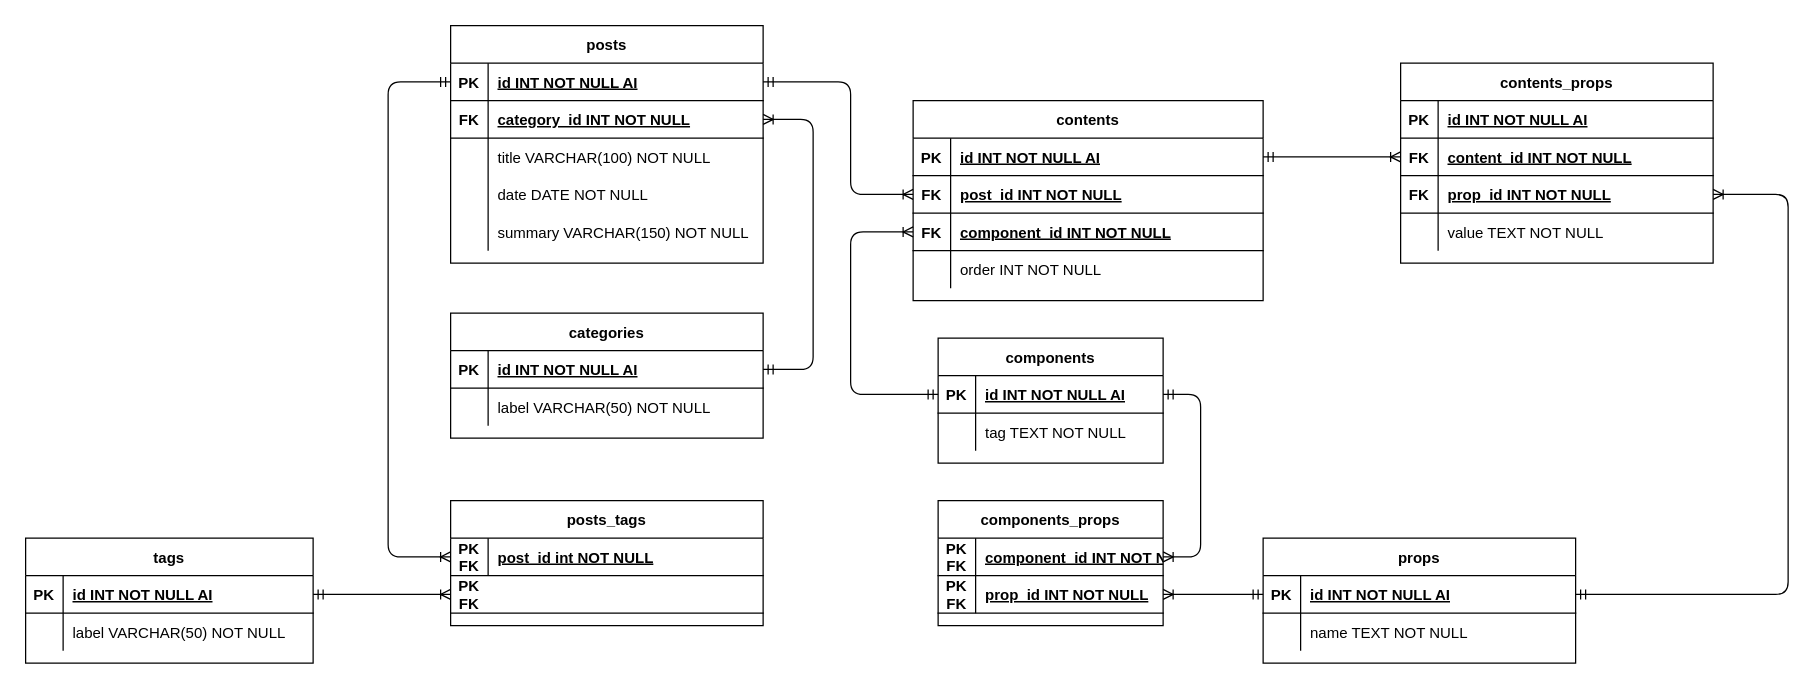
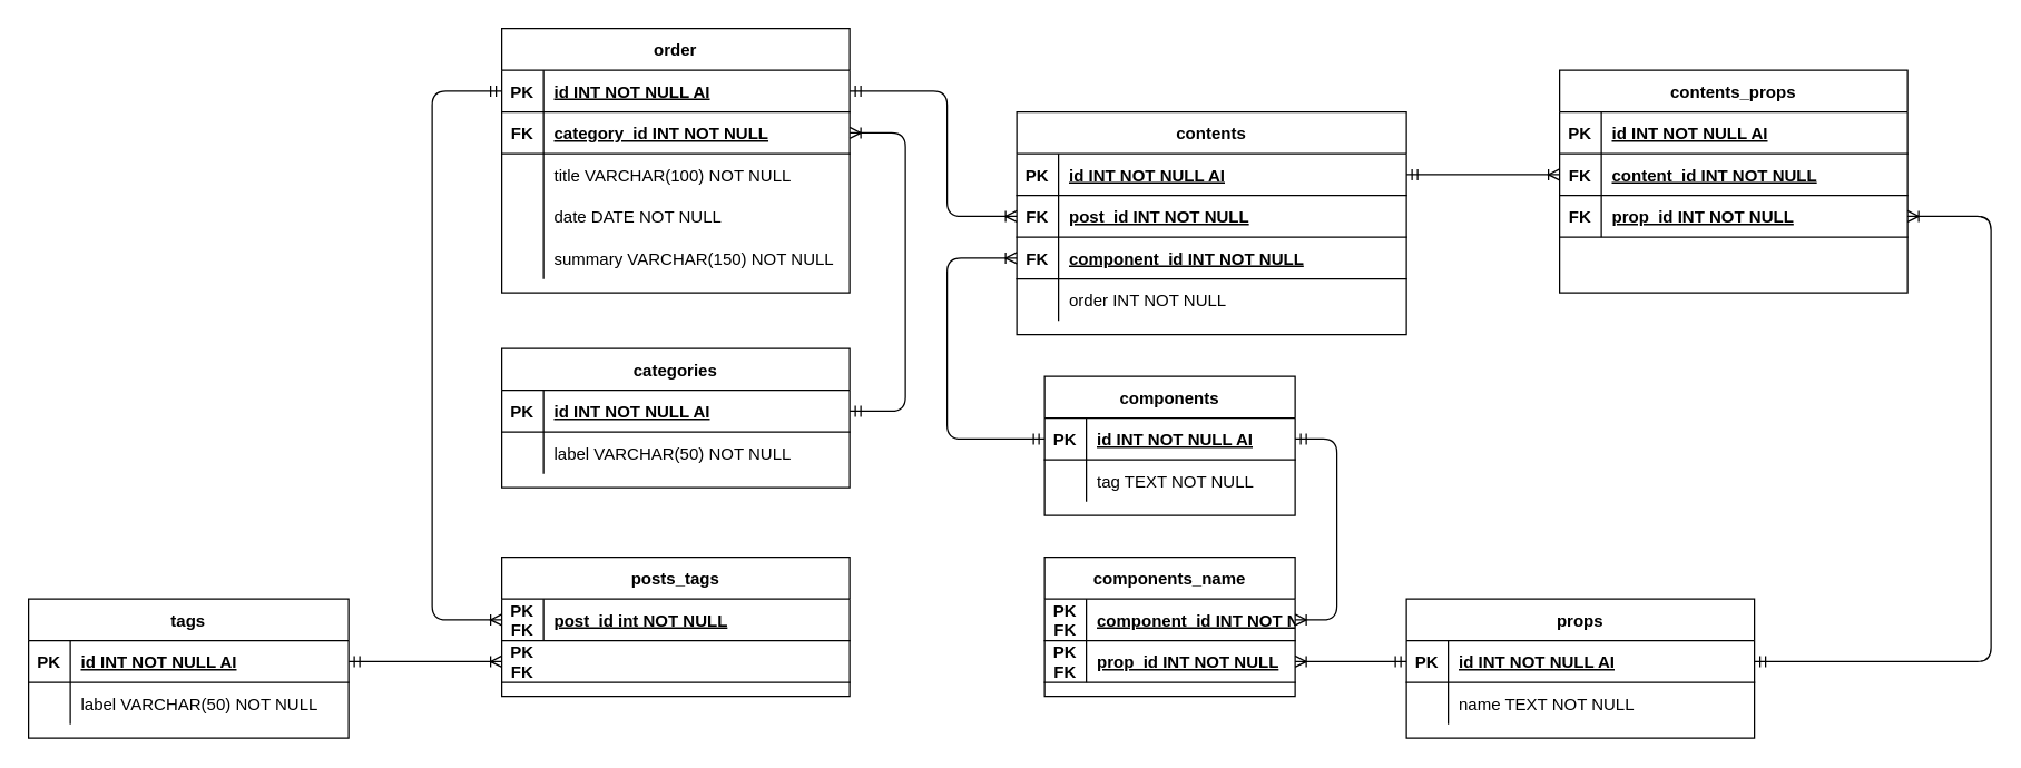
- <mxCell id="15" value="posts" style="shape=table;startSize=30;container=1;collapsible=1;childLayout=tableLayout;fixedRows=1;rowLines=0;fontStyle=1;align=center;resizeLast=1;" parent="1" vertex="1"><mxGeometry x="360" y="20" width="250" height="190" as="geometry" /></mxCell>
+ <mxCell id="15" value="order" style="shape=table;startSize=30;container=1;collapsible=1;childLayout=tableLayout;fixedRows=1;rowLines=0;fontStyle=1;align=center;resizeLast=1;" parent="1" vertex="1"><mxGeometry x="360" y="20" width="250" height="190" as="geometry" /></mxCell>
- <mxCell id="88" value="value TEXT NOT NULL" style="shape=partialRectangle;connectable=0;fillColor=none;top=0;left=0;bottom=0;right=0;align=left;spacingLeft=6;overflow=hidden;" parent="86" vertex="1"><mxGeometry x="30" width="220" height="30" as="geometry" /></mxCell>
- <mxCell id="69" value="components_props" style="shape=table;startSize=30;container=1;collapsible=1;childLayout=tableLayout;fixedRows=1;rowLines=0;fontStyle=1;align=center;resizeLast=1;strokeColor=#000000;" parent="1" vertex="1"><mxGeometry x="750" y="400" width="180" height="100" as="geometry" /></mxCell>
+ <mxCell id="69" value="components_name" style="shape=table;startSize=30;container=1;collapsible=1;childLayout=tableLayout;fixedRows=1;rowLines=0;fontStyle=1;align=center;resizeLast=1;strokeColor=#000000;" parent="1" vertex="1"><mxGeometry x="750" y="400" width="180" height="100" as="geometry" /></mxCell>
